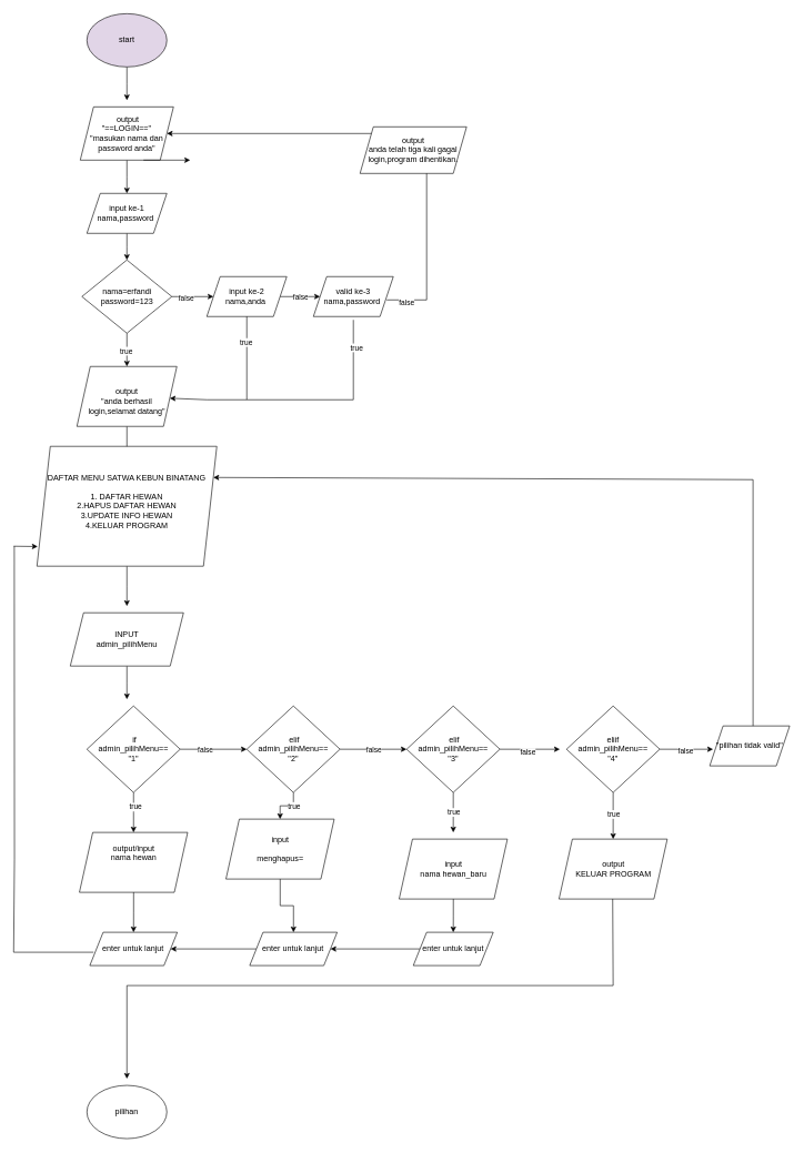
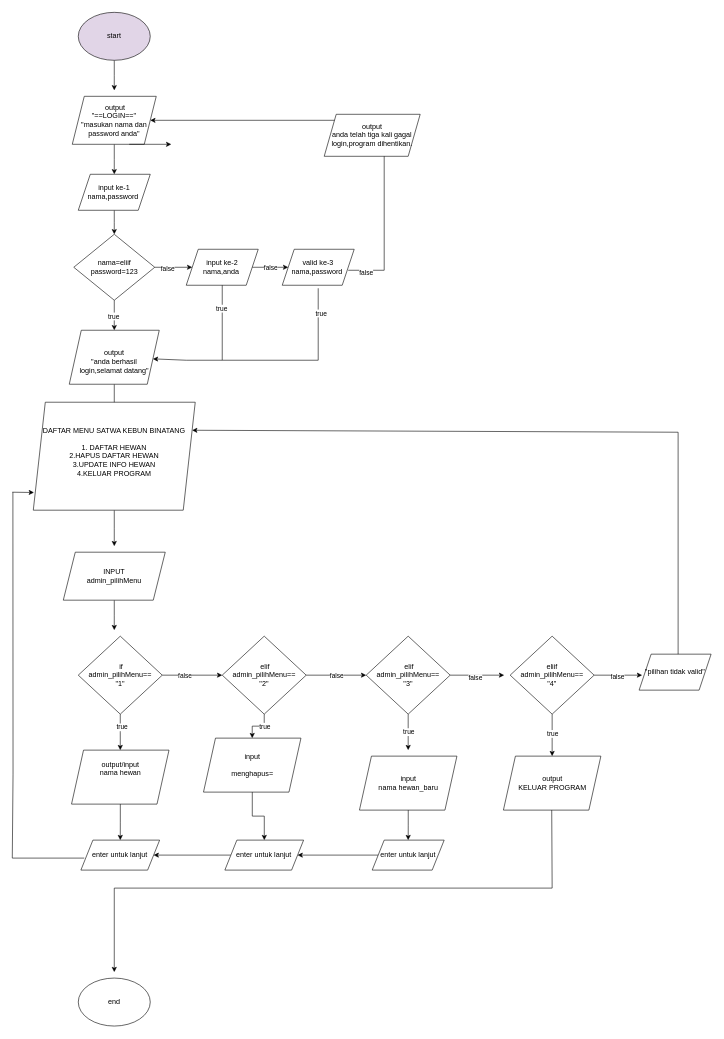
- <mxCell id="15" value="nama=erfandi&lt;div&gt;password=123&lt;/div&gt;" style="rhombus;whiteSpace=wrap;html=1;" parent="1" vertex="1"><mxGeometry x="122.5" y="390" width="135" height="110" as="geometry" /></mxCell>
+ <mxCell id="15" value="nama=eliif&lt;div&gt;password=123&lt;/div&gt;" style="rhombus;whiteSpace=wrap;html=1;" parent="1" vertex="1"><mxGeometry x="122.5" y="390" width="135" height="110" as="geometry" /></mxCell>
- <mxCell id="67" value="pilihan" style="ellipse;whiteSpace=wrap;html=1;" parent="1" vertex="1"><mxGeometry x="130" y="1630" width="120" height="80" as="geometry" /></mxCell>
+ <mxCell id="67" value="end" style="ellipse;whiteSpace=wrap;html=1;" parent="1" vertex="1"><mxGeometry x="130" y="1630" width="120" height="80" as="geometry" /></mxCell>
